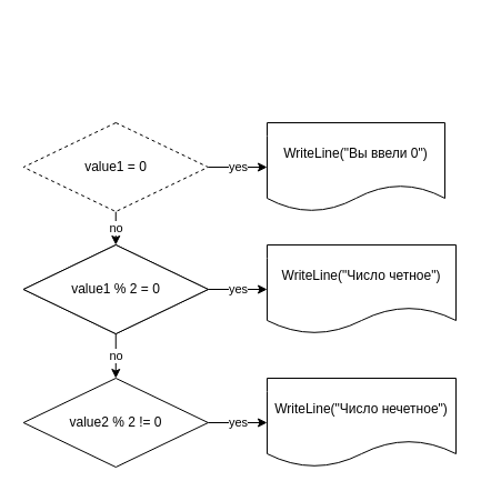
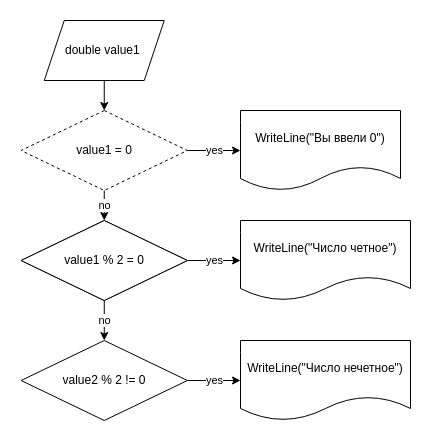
+ <mxCell id="3" value="double&amp;nbsp;value1&amp;nbsp;" style="shape=parallelogram;perimeter=parallelogramPerimeter;whiteSpace=wrap;html=1;fixedSize=1;" vertex="1" parent="1"><mxGeometry x="43.76" y="20" width="120" height="60" as="geometry" /></mxCell>
+ <mxCell id="2" value="" style="edgeStyle=none;html=1;" edge="1" parent="1" source="3" target="6"><mxGeometry relative="1" as="geometry" /></mxCell>
